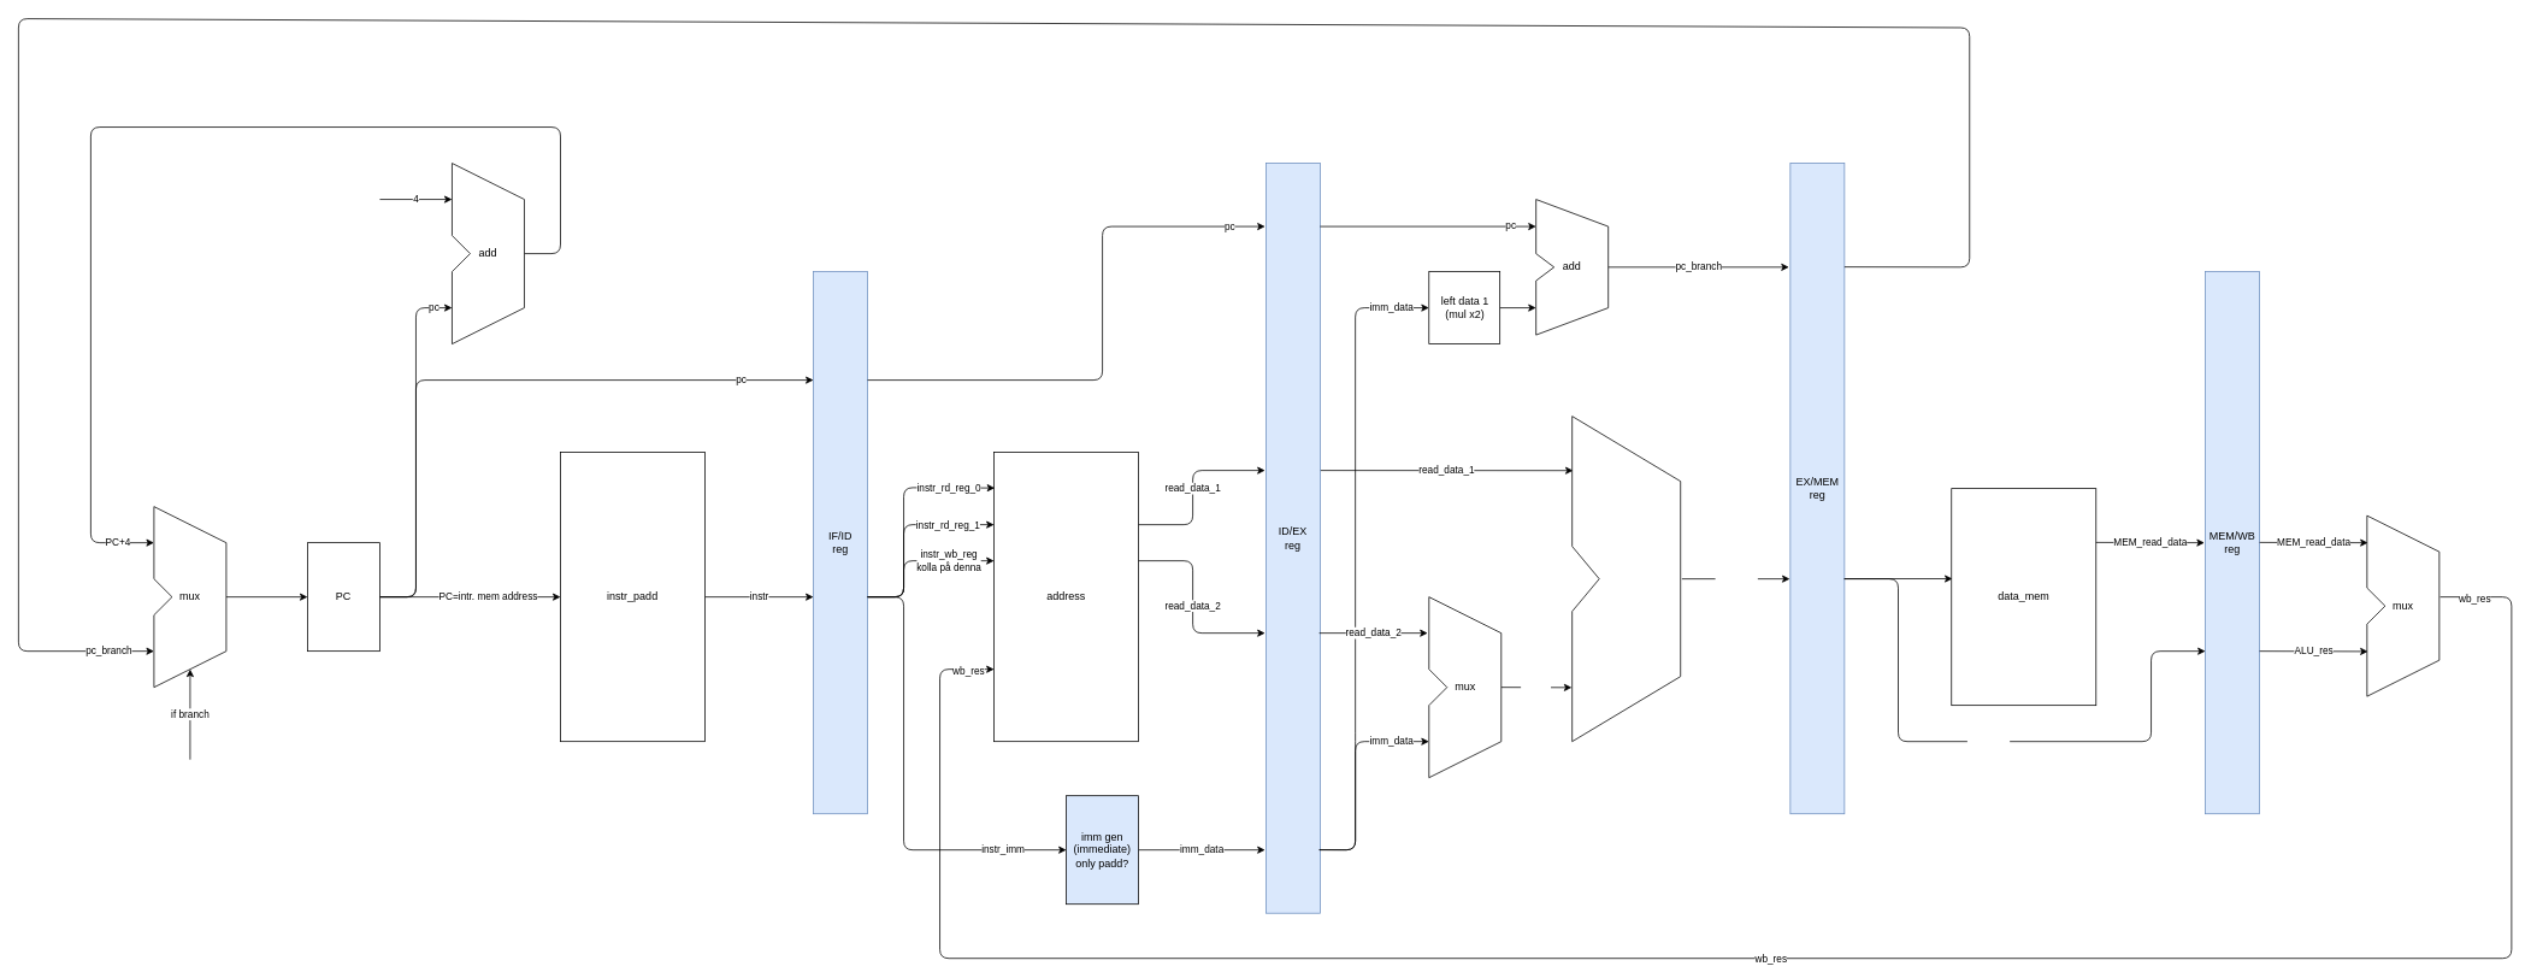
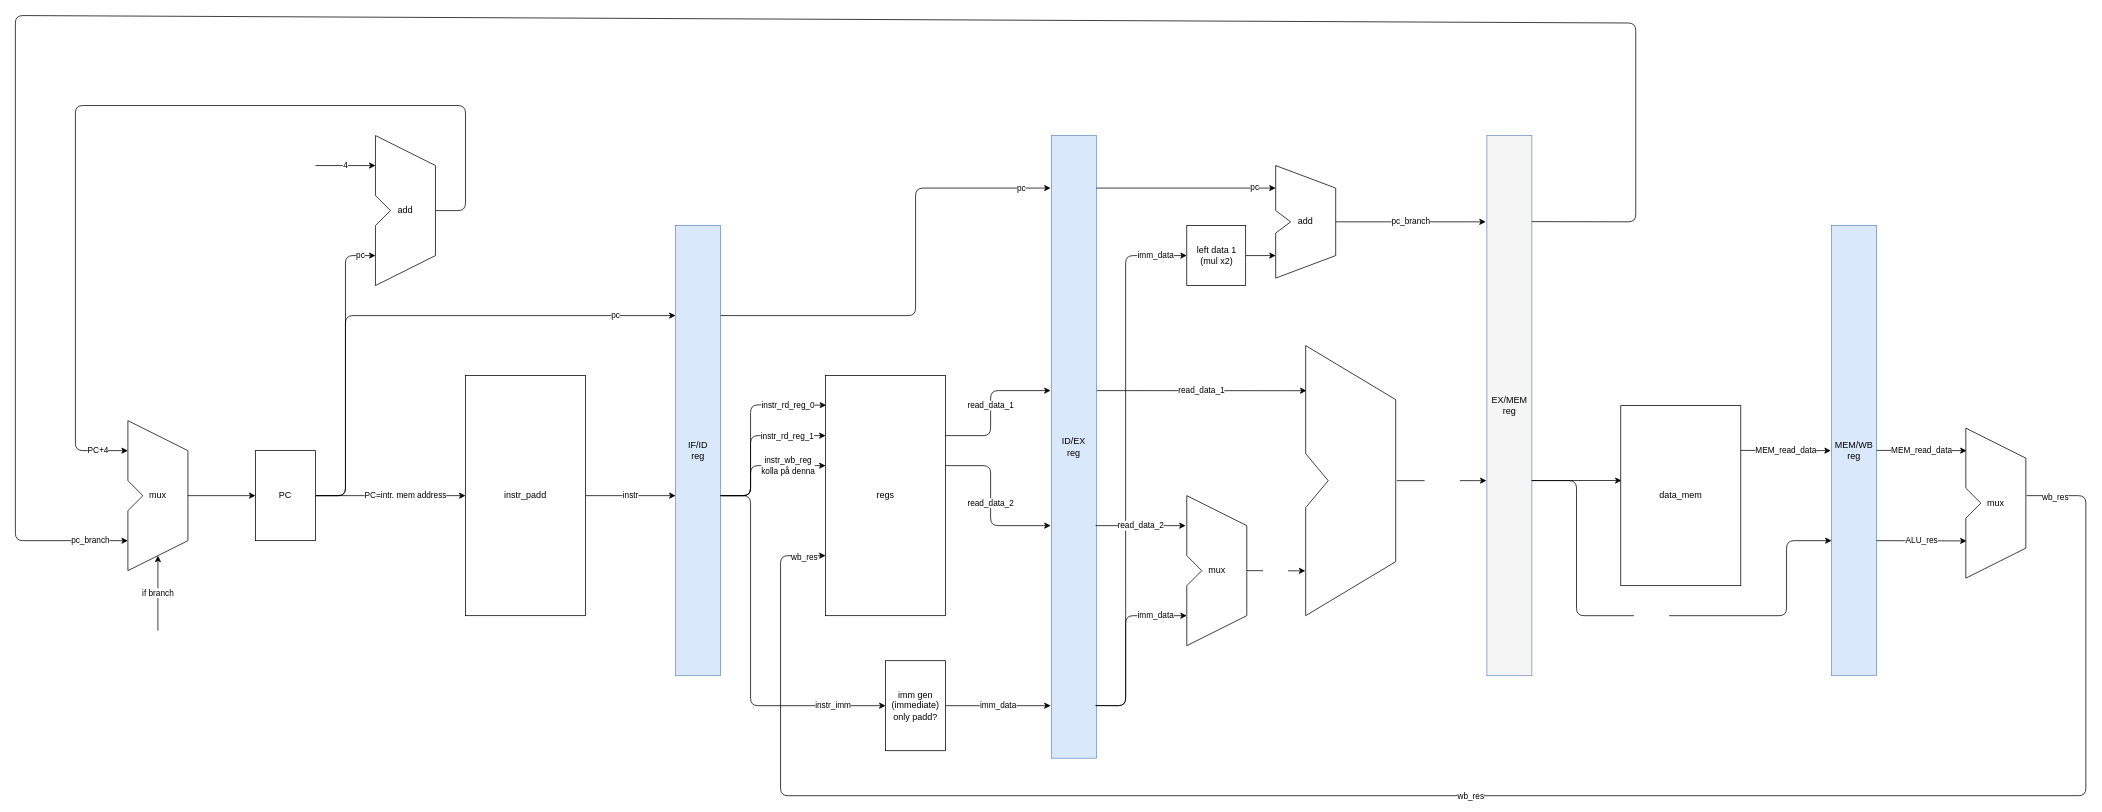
- <mxCell id="20" value="&lt;font style=&quot;font-size: 12px;&quot;&gt;&lt;font style=&quot;font-size: 12px;&quot;&gt;EX/MEM&lt;/font&gt;&lt;br&gt;reg&lt;/font&gt;" style="rounded=0;whiteSpace=wrap;html=1;fillColor=#dae8fc;strokeColor=#6c8ebf;fontColor=#000000;" parent="1" vertex="1"><mxGeometry x="1981.5" y="180" width="60" height="720" as="geometry" /></mxCell>
+ <mxCell id="20" value="&lt;font style=&quot;font-size: 12px;&quot;&gt;&lt;font style=&quot;font-size: 12px;&quot;&gt;EX/MEM&lt;/font&gt;&lt;br&gt;reg&lt;/font&gt;" style="rounded=0;whiteSpace=wrap;html=1;fillColor=#f5f5f5;strokeColor=#6c8ebf;fontColor=#000000;" parent="1" vertex="1"><mxGeometry x="1981.5" y="180" width="60" height="720" as="geometry" /></mxCell>
- <mxCell id="15" value="address" style="rounded=0;whiteSpace=wrap;html=1;" parent="1" vertex="1"><mxGeometry x="1100" y="500" width="160" height="320" as="geometry" /></mxCell>
+ <mxCell id="15" value="regs" style="rounded=0;whiteSpace=wrap;html=1;" parent="1" vertex="1"><mxGeometry x="1100" y="500" width="160" height="320" as="geometry" /></mxCell>
- <mxCell id="30" value="imm gen&lt;br&gt;(immediate)&lt;br&gt;only padd?" style="rounded=0;whiteSpace=wrap;html=1;fillColor=#dae8fc;" parent="1" vertex="1"><mxGeometry x="1180" y="880" width="80" height="120" as="geometry" /></mxCell>
+ <mxCell id="30" value="imm gen&lt;br&gt;(immediate)&lt;br&gt;only padd?" style="rounded=0;whiteSpace=wrap;html=1;" parent="1" vertex="1"><mxGeometry x="1180" y="880" width="80" height="120" as="geometry" /></mxCell>
